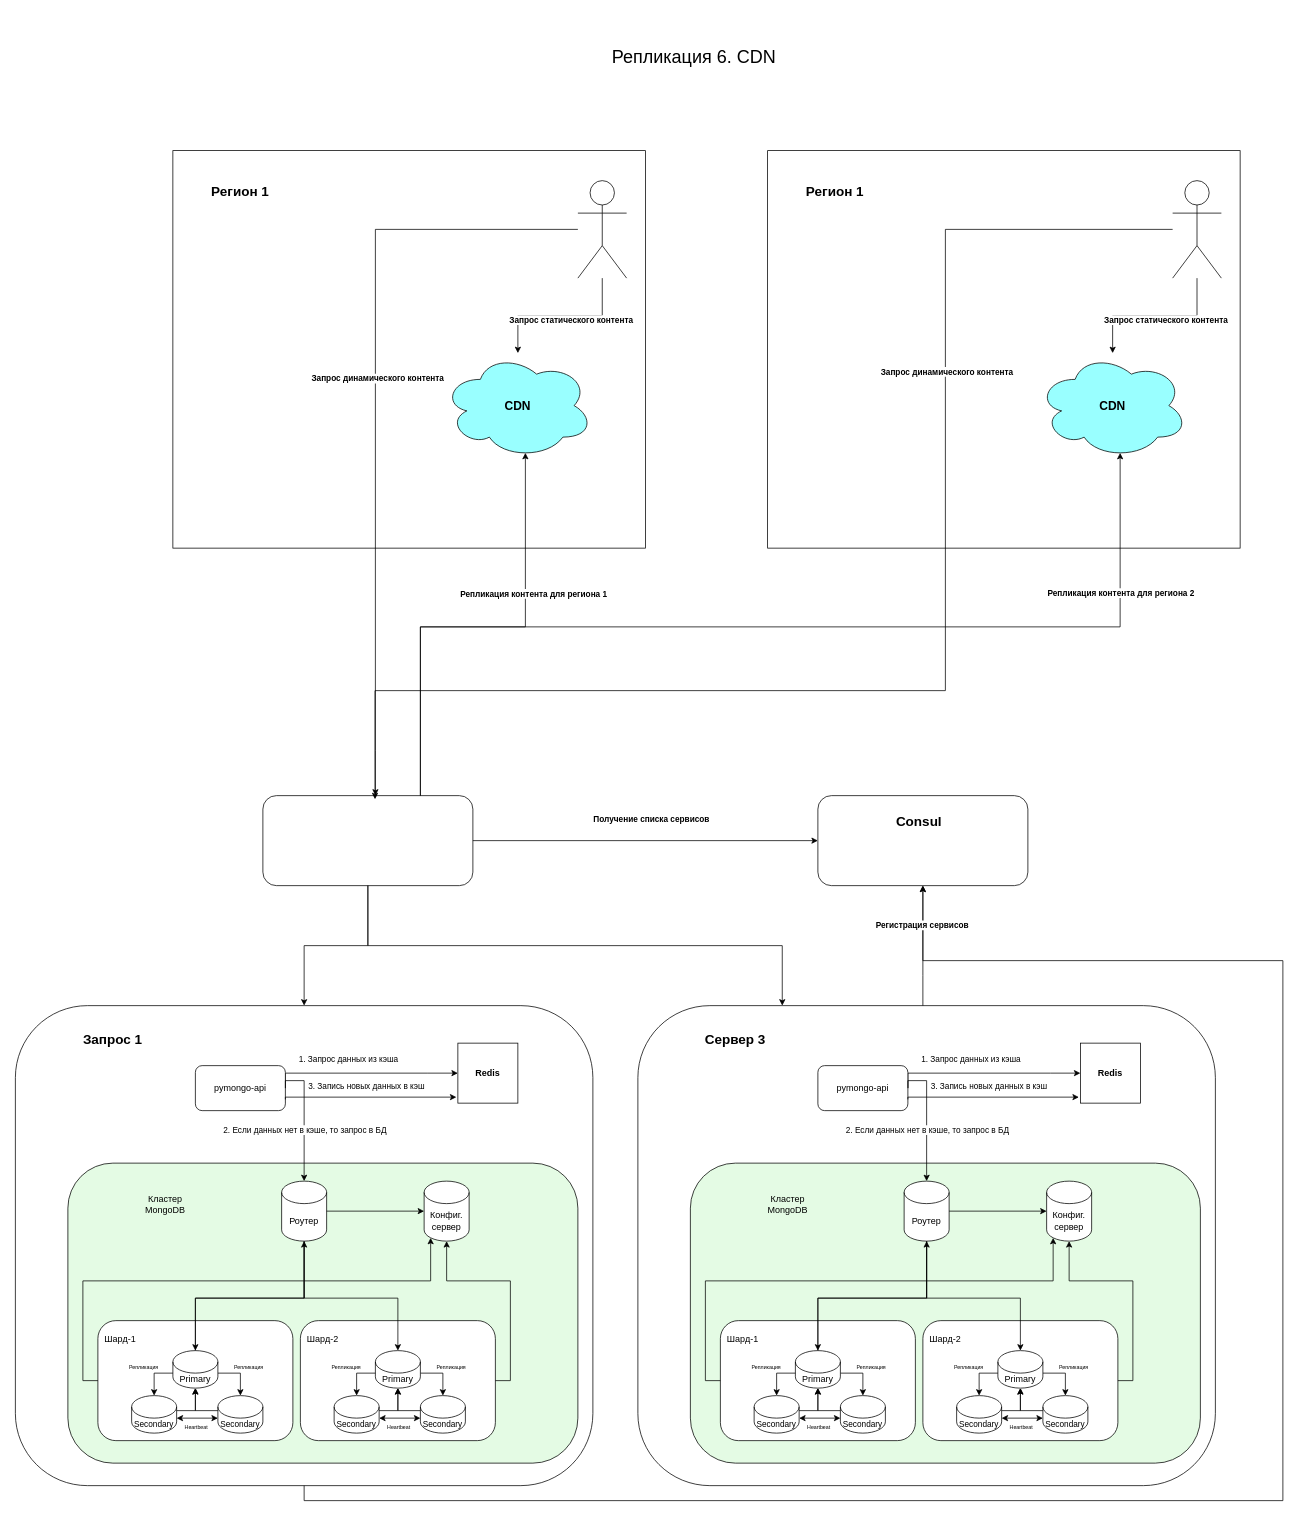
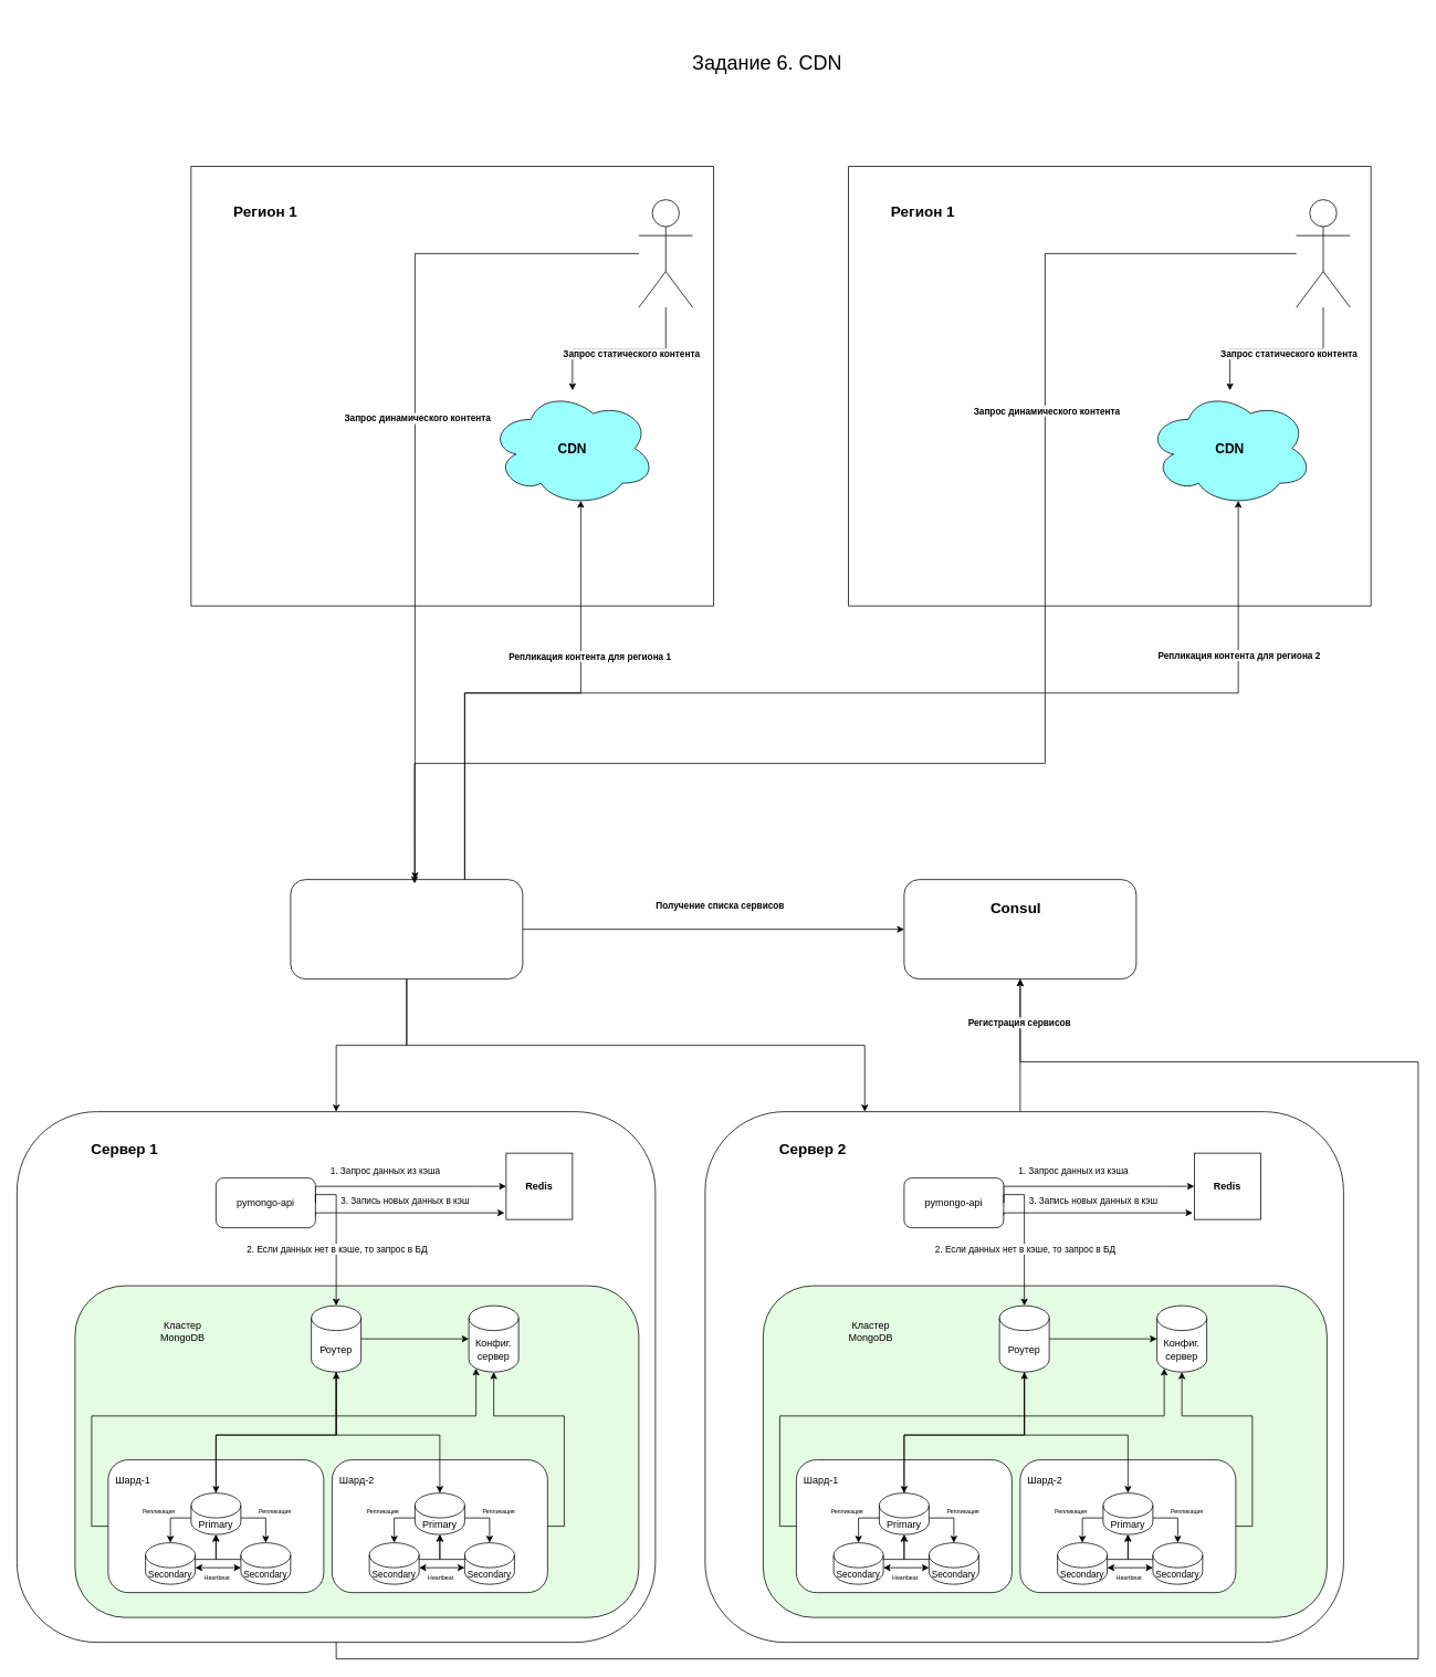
- <mxCell id="3" value="Репликация 6.&amp;nbsp;CDN" style="text;strokeColor=none;align=center;fillColor=none;html=1;verticalAlign=middle;whiteSpace=wrap;rounded=0;fontSize=24;" parent="1" vertex="1"><mxGeometry x="760" y="20" width="330" height="110" as="geometry" /></mxCell>
+ <mxCell id="3" value="Задание 6.&amp;nbsp;CDN" style="text;strokeColor=none;align=center;fillColor=none;html=1;verticalAlign=middle;whiteSpace=wrap;rounded=0;fontSize=24;" parent="1" vertex="1"><mxGeometry x="760" y="20" width="330" height="110" as="geometry" /></mxCell>
- <mxCell id="51" value="Запрос 1" style="text;html=1;align=center;verticalAlign=middle;whiteSpace=wrap;rounded=0;fontSize=18;fontStyle=1" vertex="1" parent="4"><mxGeometry x="70" y="30" width="120" height="30" as="geometry" /></mxCell>
+ <mxCell id="51" value="Сервер 1" style="text;html=1;align=center;verticalAlign=middle;whiteSpace=wrap;rounded=0;fontSize=18;fontStyle=1" vertex="1" parent="4"><mxGeometry x="70" y="30" width="120" height="30" as="geometry" /></mxCell>
- <mxCell id="99" value="Сервер 3" style="text;html=1;align=center;verticalAlign=middle;whiteSpace=wrap;rounded=0;fontSize=18;fontStyle=1" vertex="1" parent="52"><mxGeometry x="70" y="30" width="120" height="30" as="geometry" /></mxCell>
+ <mxCell id="99" value="Сервер 2" style="text;html=1;align=center;verticalAlign=middle;whiteSpace=wrap;rounded=0;fontSize=18;fontStyle=1" vertex="1" parent="52"><mxGeometry x="70" y="30" width="120" height="30" as="geometry" /></mxCell>
